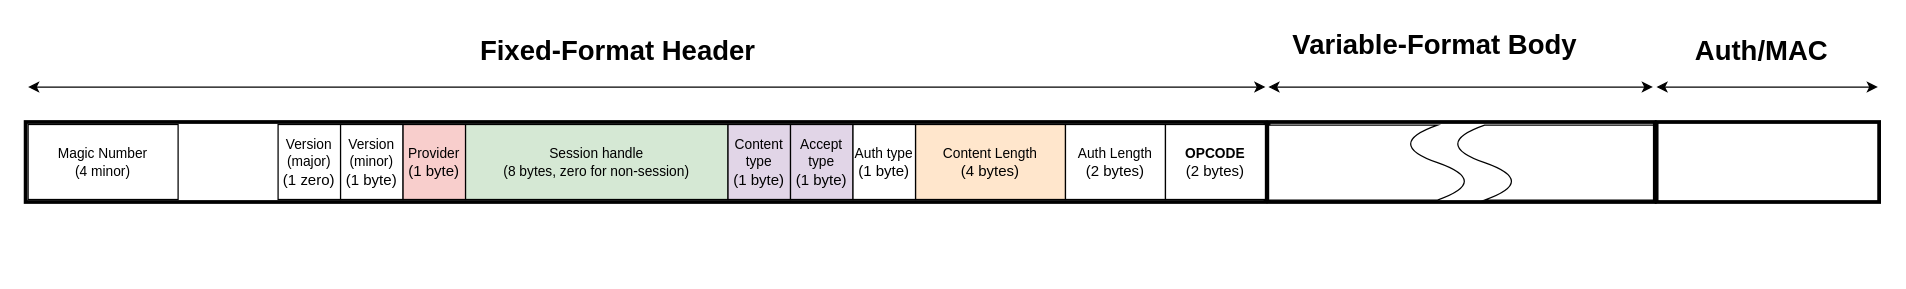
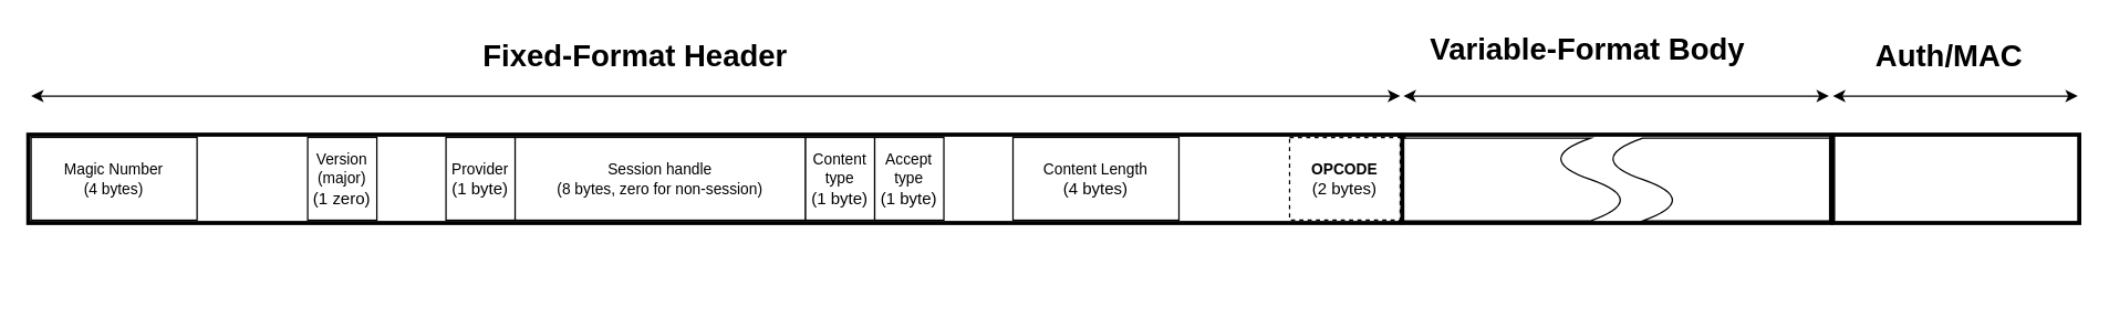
- <mxCell id="15" value="&lt;b&gt;&lt;font style=&quot;font-size: 22px&quot;&gt;Fixed-Format Header&lt;/font&gt;&lt;/b&gt;" style="text;html=1;resizable=0;points=[];autosize=1;align=left;verticalAlign=top;spacingTop=-4;" parent="1" vertex="1"><mxGeometry x="382" y="25" width="240" height="20" as="geometry" /></mxCell>
+ <mxCell id="15" value="&lt;b&gt;&lt;font style=&quot;font-size: 22px&quot;&gt;Fixed-Format Header&lt;/font&gt;&lt;/b&gt;" style="text;html=1;resizable=0;points=[];autosize=1;align=left;verticalAlign=top;spacingTop=-4;" parent="1" vertex="1"><mxGeometry x="347" y="25" width="240" height="20" as="geometry" /></mxCell>
- <mxCell id="3" value="&lt;font style=&quot;font-size: 11px&quot;&gt;Magic Number&lt;br&gt;(4 minor)&lt;/font&gt;" style="rounded=0;whiteSpace=wrap;html=1;" parent="1" vertex="1"><mxGeometry x="22" y="99" width="120" height="60" as="geometry" /></mxCell>
+ <mxCell id="3" value="&lt;font style=&quot;font-size: 11px&quot;&gt;Magic Number&lt;br&gt;(4 bytes)&lt;/font&gt;" style="rounded=0;whiteSpace=wrap;html=1;" parent="1" vertex="1"><mxGeometry x="22" y="99" width="120" height="60" as="geometry" /></mxCell>
- <mxCell id="5" value="&lt;span style=&quot;font-size: 11px&quot;&gt;Version (minor)&lt;br&gt;&lt;/span&gt;(1 byte)" style="rounded=0;whiteSpace=wrap;html=1;" parent="1" vertex="1"><mxGeometry x="272" y="99" width="50" height="60" as="geometry" /></mxCell>
- <mxCell id="6" value="&lt;span style=&quot;font-size: 11px&quot;&gt;Provider&lt;br&gt;&lt;/span&gt;(1 byte)" style="rounded=0;whiteSpace=wrap;html=1;fillColor=#f8cecc;" parent="1" vertex="1"><mxGeometry x="322" y="99" width="50" height="60" as="geometry" /></mxCell>
+ <mxCell id="6" value="&lt;span style=&quot;font-size: 11px&quot;&gt;Provider&lt;br&gt;&lt;/span&gt;(1 byte)" style="rounded=0;whiteSpace=wrap;html=1;" parent="1" vertex="1"><mxGeometry x="322" y="99" width="50" height="60" as="geometry" /></mxCell>
- <mxCell id="7" value="&lt;font style=&quot;font-size: 11px&quot;&gt;Session handle&lt;br&gt;(8 bytes, zero for non-session)&lt;br&gt;&lt;/font&gt;" style="rounded=0;whiteSpace=wrap;html=1;fillColor=#d5e8d4;" parent="1" vertex="1"><mxGeometry x="372" y="99" width="210" height="60" as="geometry" /></mxCell>
+ <mxCell id="7" value="&lt;font style=&quot;font-size: 11px&quot;&gt;Session handle&lt;br&gt;(8 bytes, zero for non-session)&lt;br&gt;&lt;/font&gt;" style="rounded=0;whiteSpace=wrap;html=1;" parent="1" vertex="1"><mxGeometry x="372" y="99" width="210" height="60" as="geometry" /></mxCell>
- <mxCell id="8" value="&lt;span style=&quot;font-size: 11px&quot;&gt;Content type&lt;br&gt;&lt;/span&gt;(1 byte)" style="rounded=0;whiteSpace=wrap;html=1;fillColor=#e1d5e7;" parent="1" vertex="1"><mxGeometry x="582" y="99" width="50" height="60" as="geometry" /></mxCell>
+ <mxCell id="8" value="&lt;span style=&quot;font-size: 11px&quot;&gt;Content type&lt;br&gt;&lt;/span&gt;(1 byte)" style="rounded=0;whiteSpace=wrap;html=1;" parent="1" vertex="1"><mxGeometry x="582" y="99" width="50" height="60" as="geometry" /></mxCell>
- <mxCell id="10" value="&lt;span style=&quot;font-size: 11px&quot;&gt;Accept type&lt;br&gt;&lt;/span&gt;(1 byte)" style="rounded=0;whiteSpace=wrap;html=1;fillColor=#e1d5e7;" parent="1" vertex="1"><mxGeometry x="632" y="99" width="50" height="60" as="geometry" /></mxCell>
+ <mxCell id="10" value="&lt;span style=&quot;font-size: 11px&quot;&gt;Accept type&lt;br&gt;&lt;/span&gt;(1 byte)" style="rounded=0;whiteSpace=wrap;html=1;" parent="1" vertex="1"><mxGeometry x="632" y="99" width="50" height="60" as="geometry" /></mxCell>
- <mxCell id="11" value="&lt;span style=&quot;font-size: 11px&quot;&gt;Auth type&lt;br&gt;&lt;/span&gt;(1 byte)" style="rounded=0;whiteSpace=wrap;html=1;" parent="1" vertex="1"><mxGeometry x="682" y="99" width="50" height="60" as="geometry" /></mxCell>
- <mxCell id="9" value="&lt;span style=&quot;font-size: 11px&quot;&gt;Content Length&lt;br&gt;&lt;/span&gt;(4 bytes)" style="rounded=0;whiteSpace=wrap;html=1;fillColor=#ffe6cc;" parent="1" vertex="1"><mxGeometry x="732" y="99" width="120" height="60" as="geometry" /></mxCell>
+ <mxCell id="9" value="&lt;span style=&quot;font-size: 11px&quot;&gt;Content Length&lt;br&gt;&lt;/span&gt;(4 bytes)" style="rounded=0;whiteSpace=wrap;html=1;" parent="1" vertex="1"><mxGeometry x="732" y="99" width="120" height="60" as="geometry" /></mxCell>
- <mxCell id="12" value="&lt;span style=&quot;font-size: 11px&quot;&gt;Auth Length&lt;br&gt;&lt;/span&gt;(2 bytes)" style="rounded=0;whiteSpace=wrap;html=1;" parent="1" vertex="1"><mxGeometry x="852" y="99" width="80" height="60" as="geometry" /></mxCell>
- <mxCell id="14" value="&lt;span style=&quot;font-size: 11px&quot;&gt;&lt;b&gt;OPCODE&lt;/b&gt;&lt;br&gt;&lt;/span&gt;(2 bytes)" style="rounded=0;whiteSpace=wrap;html=1;" parent="1" vertex="1"><mxGeometry x="932" y="99" width="80" height="60" as="geometry" /></mxCell>
+ <mxCell id="14" value="&lt;span style=&quot;font-size: 11px&quot;&gt;&lt;b&gt;OPCODE&lt;/b&gt;&lt;br&gt;&lt;/span&gt;(2 bytes)" style="rounded=0;whiteSpace=wrap;html=1;dashed=1;" parent="1" vertex="1"><mxGeometry x="932" y="99" width="80" height="60" as="geometry" /></mxCell>
